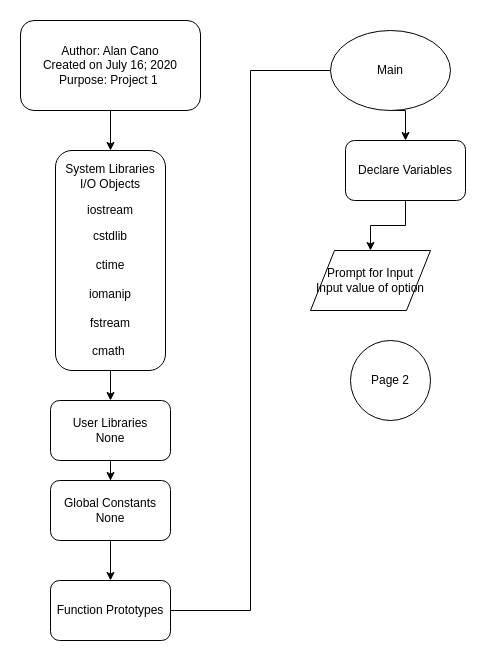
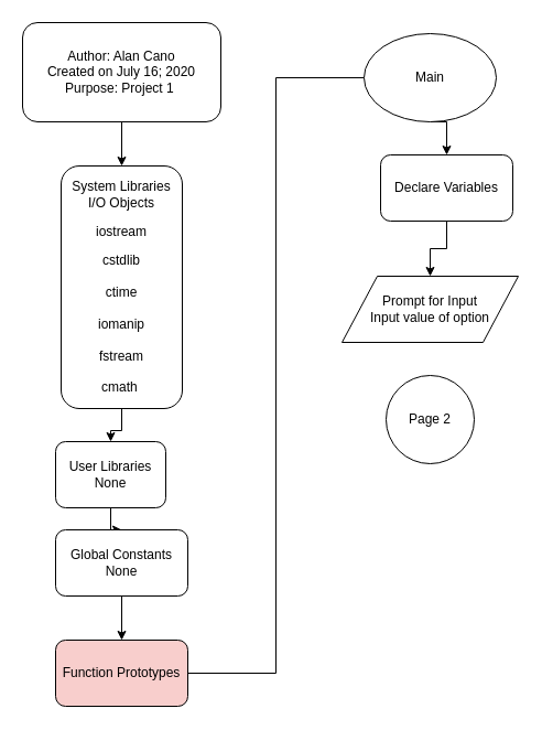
- <mxCell id="16" value="Prompt for Input&lt;br&gt;Input value of option" style="shape=parallelogram;perimeter=parallelogramPerimeter;whiteSpace=wrap;html=1;" vertex="1" parent="1"><mxGeometry x="310" y="250" width="120" height="60" as="geometry" /></mxCell>
+ <mxCell id="16" value="Prompt for Input&lt;br&gt;Input value of option" style="shape=parallelogram;perimeter=parallelogramPerimeter;whiteSpace=wrap;html=1;" vertex="1" parent="1"><mxGeometry x="310" y="250" width="160" height="60" as="geometry" /></mxCell>
- <mxCell id="7" value="User Libraries&lt;br&gt;None" style="rounded=1;whiteSpace=wrap;html=1;" vertex="1" parent="1"><mxGeometry x="50" y="400" width="120" height="60" as="geometry" /></mxCell>
+ <mxCell id="7" value="User Libraries&lt;br&gt;None" style="rounded=1;whiteSpace=wrap;html=1;" vertex="1" parent="1"><mxGeometry x="50" y="400" width="100" height="60" as="geometry" /></mxCell>
- <mxCell id="11" value="Function Prototypes" style="rounded=1;whiteSpace=wrap;html=1;" vertex="1" parent="1"><mxGeometry x="50" y="580" width="120" height="60" as="geometry" /></mxCell>
+ <mxCell id="11" value="Function Prototypes" style="rounded=1;whiteSpace=wrap;html=1;fillColor=#f8cecc;" vertex="1" parent="1"><mxGeometry x="50" y="580" width="120" height="60" as="geometry" /></mxCell>
